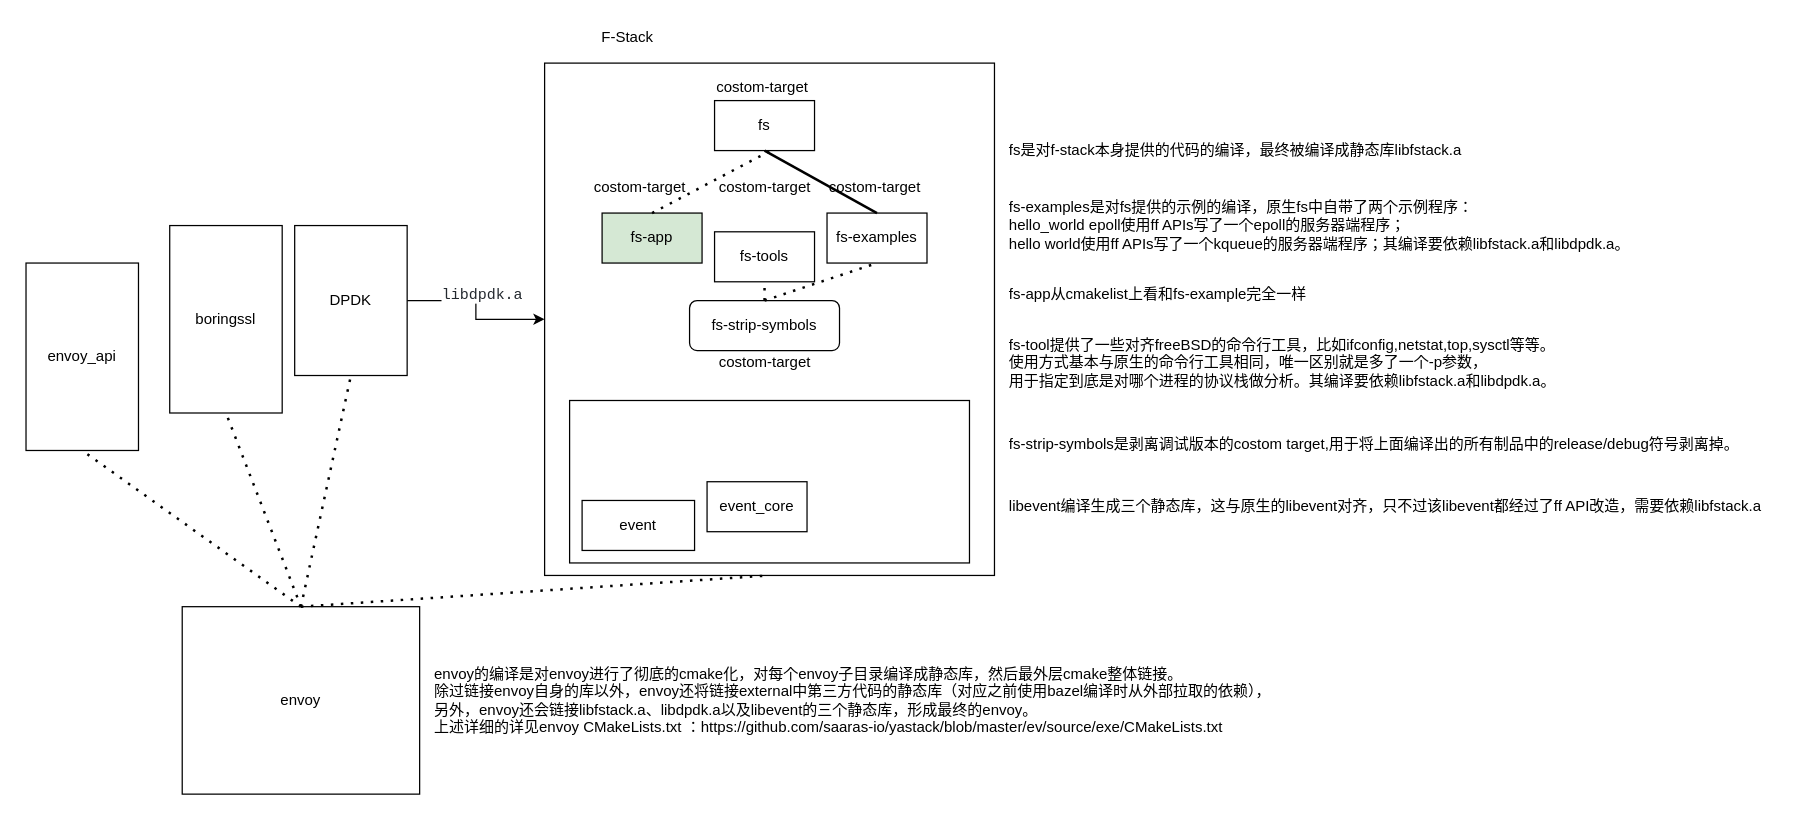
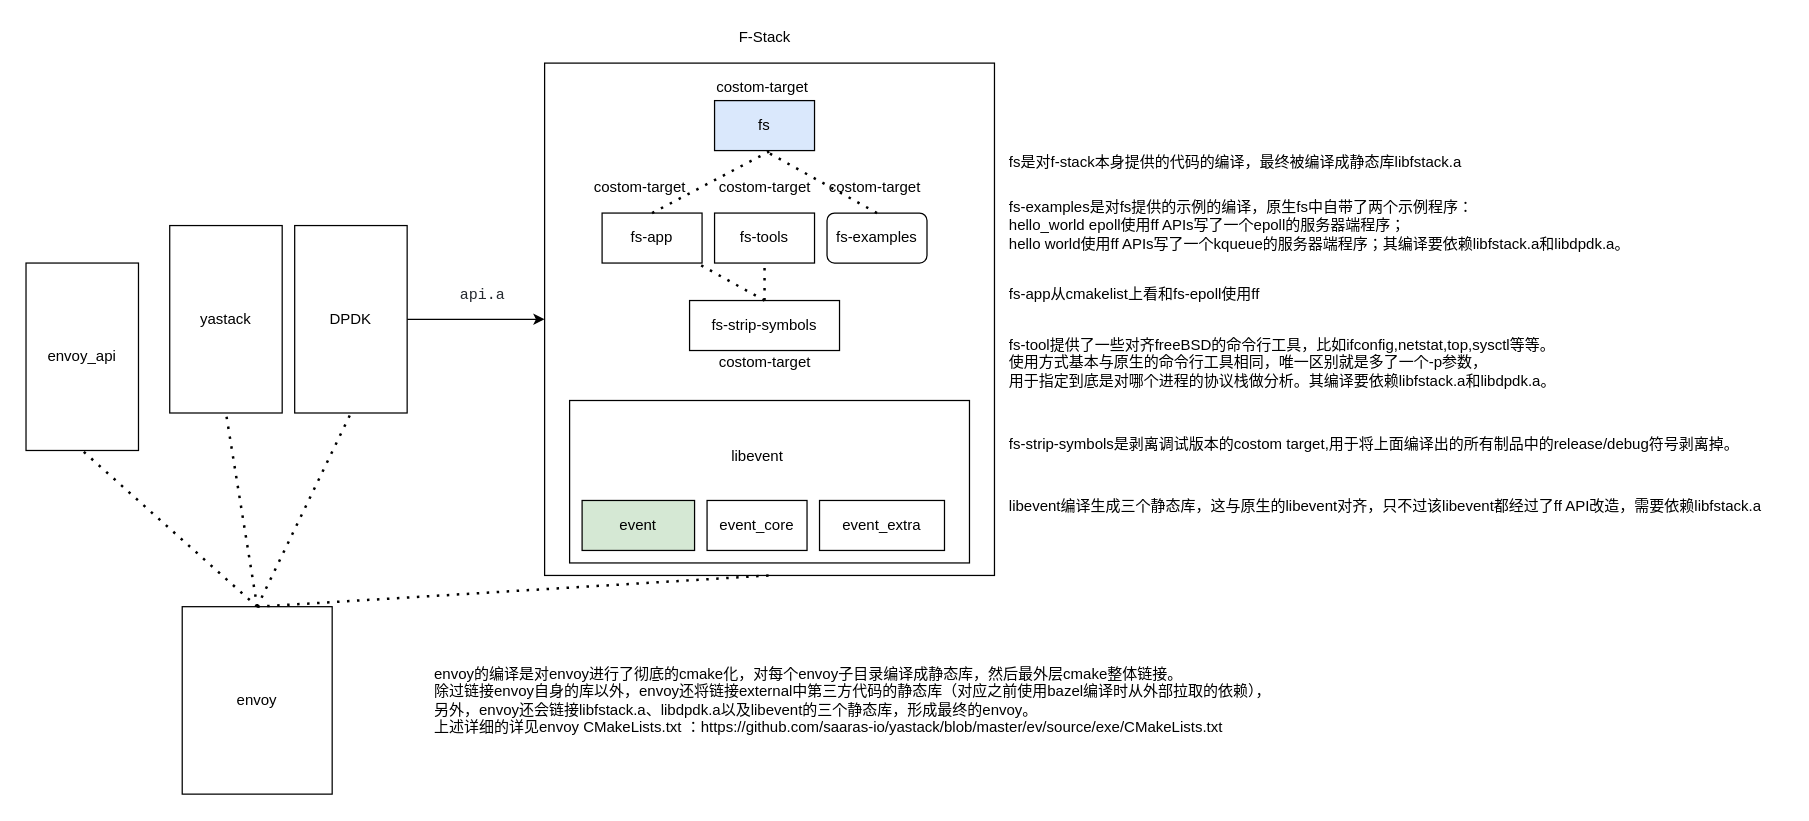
- <mxCell id="13" value="F-Stack" style="text;html=1;align=center;verticalAlign=middle;resizable=0;points=[];autosize=1;strokeColor=none;fillColor=none;" vertex="1" parent="1"><mxGeometry x="471" y="20" width="60" height="20" as="geometry" /></mxCell>
+ <mxCell id="13" value="F-Stack" style="text;html=1;align=center;verticalAlign=middle;resizable=0;points=[];autosize=1;strokeColor=none;fillColor=none;" vertex="1" parent="1"><mxGeometry x="581" y="20" width="60" height="20" as="geometry" /></mxCell>
- <mxCell id="24" value="fs" style="rounded=0;whiteSpace=wrap;html=1;" vertex="1" parent="1"><mxGeometry x="571" y="80" width="80" height="40" as="geometry" /></mxCell>
+ <mxCell id="24" value="fs" style="rounded=0;whiteSpace=wrap;html=1;fillColor=#dae8fc;" vertex="1" parent="1"><mxGeometry x="571" y="80" width="80" height="40" as="geometry" /></mxCell>
- <mxCell id="31" value="fs是对f-stack本身提供的代码的编译，最终被编译成静态库libfstack.a" style="text;html=1;align=left;verticalAlign=middle;resizable=0;points=[];autosize=1;strokeColor=none;fillColor=none;" vertex="1" parent="1"><mxGeometry x="805" y="110" width="380" height="20" as="geometry" /></mxCell>
+ <mxCell id="31" value="fs是对f-stack本身提供的代码的编译，最终被编译成静态库libfstack.a" style="text;html=1;align=left;verticalAlign=middle;resizable=0;points=[];autosize=1;strokeColor=none;fillColor=none;" vertex="1" parent="1"><mxGeometry x="805" y="120" width="380" height="20" as="geometry" /></mxCell>
- <mxCell id="27" value="" style="endArrow=none;dashed=0;html=1;dashPattern=1 3;strokeWidth=2;rounded=0;exitX=0.5;exitY=0;exitDx=0;exitDy=0;entryX=0.5;entryY=1;entryDx=0;entryDy=0;" edge="1" parent="1" source="10" target="24"><mxGeometry width="50" height="50" relative="1" as="geometry"><mxPoint x="531" y="180" as="sourcePoint" /><mxPoint x="609" y="120" as="targetPoint" /></mxGeometry></mxCell>
+ <mxCell id="27" value="" style="endArrow=none;dashed=1;html=1;dashPattern=1 3;strokeWidth=2;rounded=0;exitX=0.5;exitY=0;exitDx=0;exitDy=0;entryX=0.5;entryY=1;entryDx=0;entryDy=0;" edge="1" parent="1" source="10" target="24"><mxGeometry width="50" height="50" relative="1" as="geometry"><mxPoint x="531" y="180" as="sourcePoint" /><mxPoint x="609" y="120" as="targetPoint" /></mxGeometry></mxCell>
- <mxCell id="8" value="fs-app" style="rounded=0;whiteSpace=wrap;html=1;fillColor=#d5e8d4;" vertex="1" parent="1"><mxGeometry x="481" y="170" width="80" height="40" as="geometry" /></mxCell>
+ <mxCell id="8" value="fs-app" style="rounded=0;whiteSpace=wrap;html=1;" vertex="1" parent="1"><mxGeometry x="481" y="170" width="80" height="40" as="geometry" /></mxCell>
- <mxCell id="10" value="fs-examples" style="rounded=0;whiteSpace=wrap;html=1;" vertex="1" parent="1"><mxGeometry x="661" y="170" width="80" height="40" as="geometry" /></mxCell>
+ <mxCell id="10" value="fs-examples" style="whiteSpace=wrap;html=1;rounded=1;" vertex="1" parent="1"><mxGeometry x="661" y="170" width="80" height="40" as="geometry" /></mxCell>
- <mxCell id="9" value="fs-tools" style="rounded=0;whiteSpace=wrap;html=1;" vertex="1" parent="1"><mxGeometry x="571" y="185" width="80" height="40" as="geometry" /></mxCell>
+ <mxCell id="9" value="fs-tools" style="rounded=0;whiteSpace=wrap;html=1;" vertex="1" parent="1"><mxGeometry x="571" y="170" width="80" height="40" as="geometry" /></mxCell>
- <mxCell id="23" value="" style="endArrow=none;dashed=1;html=1;dashPattern=1 3;strokeWidth=2;rounded=0;exitX=0.5;exitY=0;exitDx=0;exitDy=0;entryX=0.5;entryY=1;entryDx=0;entryDy=0;" edge="1" parent="1" source="11" target="10"><mxGeometry width="50" height="50" relative="1" as="geometry"><mxPoint x="609" y="320" as="sourcePoint" /><mxPoint x="659" y="270" as="targetPoint" /></mxGeometry></mxCell>
+ <mxCell id="23" value="" style="endArrow=none;dashed=1;html=1;dashPattern=1 3;strokeWidth=2;rounded=0;exitX=0.5;exitY=0;exitDx=0;exitDy=0;" edge="1" parent="1" source="11" target="8"><mxGeometry width="50" height="50" relative="1" as="geometry"><mxPoint x="609" y="320" as="sourcePoint" /><mxPoint x="659" y="270" as="targetPoint" /></mxGeometry></mxCell>
- <mxCell id="7" value="&lt;span style=&quot;color: rgb(36, 41, 47); font-family: ui-monospace, SFMono-Regular, &amp;quot;SF Mono&amp;quot;, Menlo, Consolas, &amp;quot;Liberation Mono&amp;quot;, monospace; text-align: start; background-color: rgb(255, 255, 255);&quot;&gt;libdpdk.a&lt;/span&gt;" style="text;html=1;align=center;verticalAlign=middle;resizable=0;points=[];autosize=1;strokeColor=none;fillColor=none;" vertex="1" parent="1"><mxGeometry x="345" y="225" width="80" height="20" as="geometry" /></mxCell>
+ <mxCell id="7" value="&lt;span style=&quot;color: rgb(36, 41, 47); font-family: ui-monospace, SFMono-Regular, &amp;quot;SF Mono&amp;quot;, Menlo, Consolas, &amp;quot;Liberation Mono&amp;quot;, monospace; text-align: start; background-color: rgb(255, 255, 255);&quot;&gt;api.a&lt;/span&gt;" style="text;html=1;align=center;verticalAlign=middle;resizable=0;points=[];autosize=1;strokeColor=none;fillColor=none;" vertex="1" parent="1"><mxGeometry x="345" y="225" width="80" height="20" as="geometry" /></mxCell>
- <mxCell id="32" value="fs-app从cmakelist上看和fs-example完全一样" style="text;html=1;align=left;verticalAlign=middle;resizable=0;points=[];autosize=1;strokeColor=none;fillColor=none;" vertex="1" parent="1"><mxGeometry x="805" y="225" width="250" height="20" as="geometry" /></mxCell>
+ <mxCell id="32" value="fs-app从cmakelist上看和fs-epoll使用ff" style="text;html=1;align=left;verticalAlign=middle;resizable=0;points=[];autosize=1;strokeColor=none;fillColor=none;" vertex="1" parent="1"><mxGeometry x="805" y="225" width="250" height="20" as="geometry" /></mxCell>
- <mxCell id="3" value="DPDK" style="rounded=0;whiteSpace=wrap;html=1;" vertex="1" parent="1"><mxGeometry x="235" y="180" width="90" height="120" as="geometry" /></mxCell>
+ <mxCell id="3" value="DPDK" style="rounded=0;whiteSpace=wrap;html=1;" vertex="1" parent="1"><mxGeometry x="235" y="180" width="90" height="150" as="geometry" /></mxCell>
- <mxCell id="4" value="boringssl" style="rounded=0;whiteSpace=wrap;html=1;" vertex="1" parent="1"><mxGeometry x="135" y="180" width="90" height="150" as="geometry" /></mxCell>
+ <mxCell id="4" value="yastack" style="rounded=0;whiteSpace=wrap;html=1;" vertex="1" parent="1"><mxGeometry x="135" y="180" width="90" height="150" as="geometry" /></mxCell>
- <mxCell id="11" value="fs-strip-symbols" style="whiteSpace=wrap;html=1;rounded=1;" vertex="1" parent="1"><mxGeometry x="551" y="240" width="120" height="40" as="geometry" /></mxCell>
+ <mxCell id="11" value="fs-strip-symbols" style="rounded=0;whiteSpace=wrap;html=1;" vertex="1" parent="1"><mxGeometry x="551" y="240" width="120" height="40" as="geometry" /></mxCell>
+ <mxCell id="14" value="libevent" style="text;html=1;align=center;verticalAlign=middle;resizable=0;points=[];autosize=1;strokeColor=none;fillColor=none;" vertex="1" parent="1"><mxGeometry x="575" y="355" width="60" height="20" as="geometry" /></mxCell>
- <mxCell id="16" value="event_core" style="rounded=0;whiteSpace=wrap;html=1;" vertex="1" parent="1"><mxGeometry x="565" y="385" width="80" height="40" as="geometry" /></mxCell>
+ <mxCell id="16" value="event_core" style="rounded=0;whiteSpace=wrap;html=1;" vertex="1" parent="1"><mxGeometry x="565" y="400" width="80" height="40" as="geometry" /></mxCell>
- <mxCell id="15" value="event" style="rounded=0;whiteSpace=wrap;html=1;" vertex="1" parent="1"><mxGeometry x="465" y="400" width="90" height="40" as="geometry" /></mxCell>
+ <mxCell id="15" value="event" style="rounded=0;whiteSpace=wrap;html=1;fillColor=#d5e8d4;" vertex="1" parent="1"><mxGeometry x="465" y="400" width="90" height="40" as="geometry" /></mxCell>
+ <mxCell id="17" value="event_extra" style="rounded=0;whiteSpace=wrap;html=1;" vertex="1" parent="1"><mxGeometry x="655" y="400" width="100" height="40" as="geometry" /></mxCell>
- <mxCell id="6" value="envoy" style="rounded=0;whiteSpace=wrap;html=1;" vertex="1" parent="1"><mxGeometry x="145" y="485" width="190" height="150" as="geometry" /></mxCell>
+ <mxCell id="6" value="envoy" style="rounded=0;whiteSpace=wrap;html=1;" vertex="1" parent="1"><mxGeometry x="145" y="485" width="120" height="150" as="geometry" /></mxCell>
